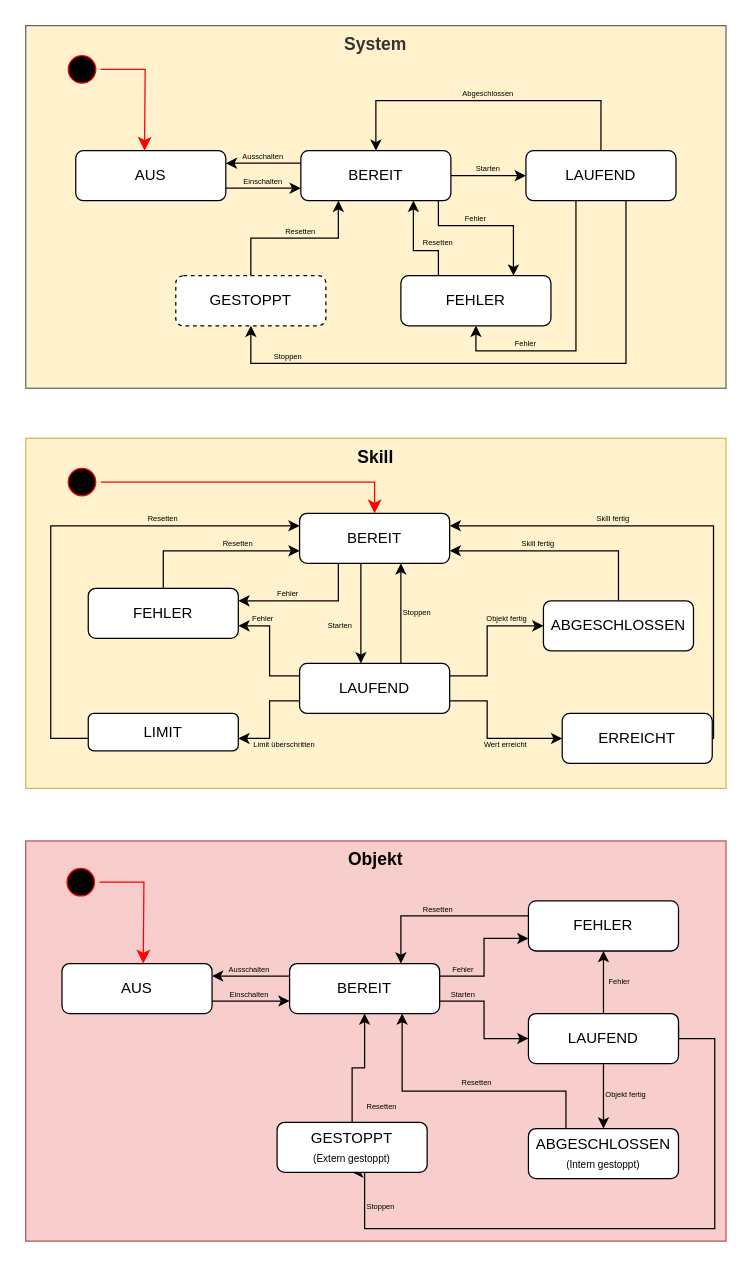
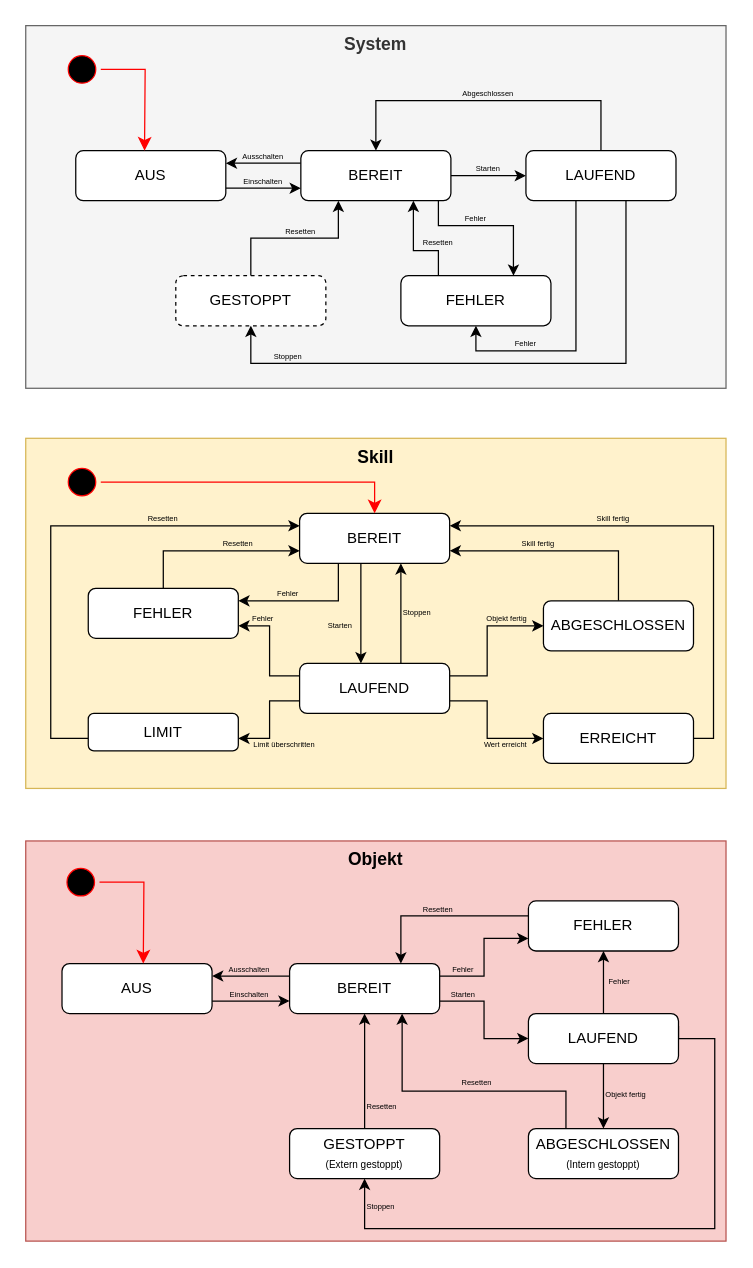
- <mxCell id="3" value="&lt;b&gt;&lt;font style=&quot;font-size: 14px;&quot;&gt;System&lt;/font&gt;&lt;/b&gt;" style="rounded=0;whiteSpace=wrap;html=1;fillColor=#fff2cc;fontColor=#333333;strokeColor=#666666;verticalAlign=top;container=0;" parent="2" vertex="1"><mxGeometry width="560" height="290" as="geometry" /></mxCell>
+ <mxCell id="3" value="&lt;b&gt;&lt;font style=&quot;font-size: 14px;&quot;&gt;System&lt;/font&gt;&lt;/b&gt;" style="rounded=0;whiteSpace=wrap;html=1;fillColor=#f5f5f5;fontColor=#333333;strokeColor=#666666;verticalAlign=top;container=0;" parent="2" vertex="1"><mxGeometry width="560" height="290" as="geometry" /></mxCell>
- <mxCell id="41" value="ERREICHT" style="rounded=1;whiteSpace=wrap;html=1;" parent="29" vertex="1"><mxGeometry x="429" y="220" width="120" height="40" as="geometry" /></mxCell>
+ <mxCell id="41" value="ERREICHT" style="rounded=1;whiteSpace=wrap;html=1;" parent="29" vertex="1"><mxGeometry x="414" y="220" width="120" height="40" as="geometry" /></mxCell>
- <mxCell id="77" value="GESTOPPT&lt;div&gt;&lt;font style=&quot;font-size: 8px;&quot;&gt;(Extern gestoppt)&lt;/font&gt;&lt;/div&gt;" style="rounded=1;whiteSpace=wrap;html=1;" parent="1" vertex="1"><mxGeometry x="221" y="897" width="120" height="40" as="geometry" /></mxCell>
+ <mxCell id="77" value="GESTOPPT&lt;div&gt;&lt;font style=&quot;font-size: 8px;&quot;&gt;(Extern gestoppt)&lt;/font&gt;&lt;/div&gt;" style="rounded=1;whiteSpace=wrap;html=1;" parent="1" vertex="1"><mxGeometry x="231" y="902" width="120" height="40" as="geometry" /></mxCell>
